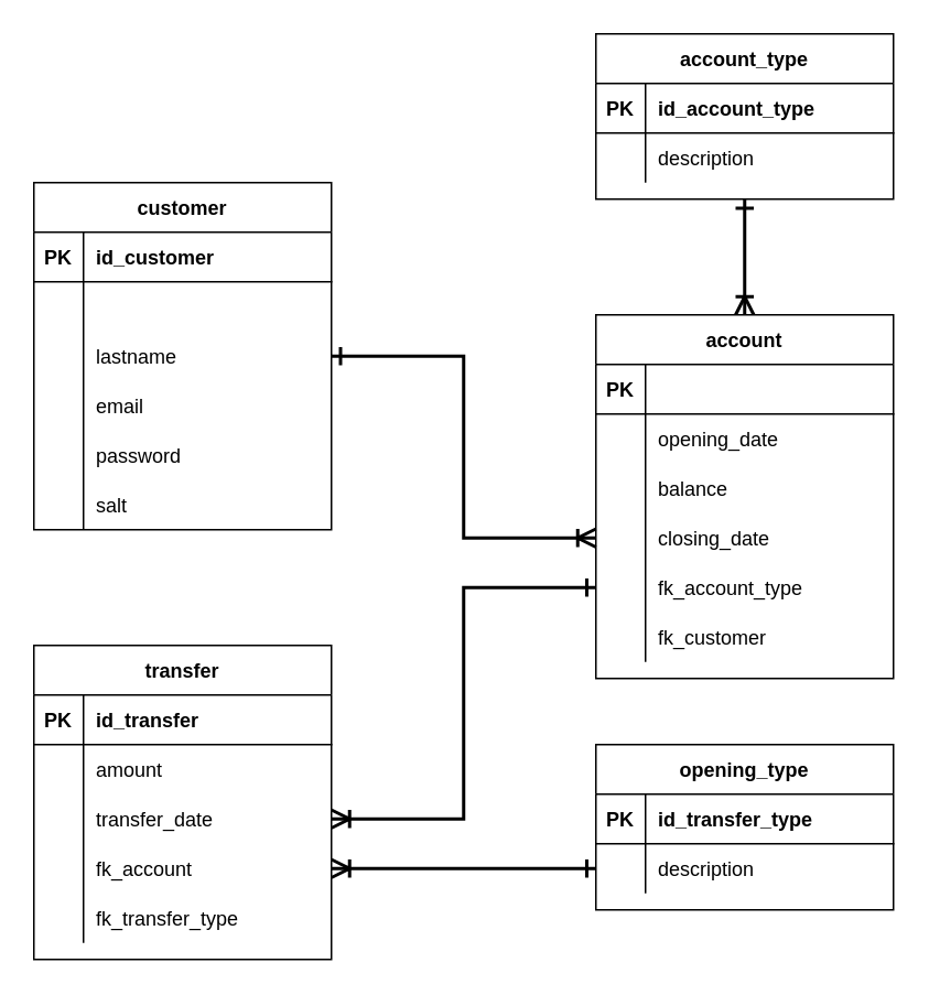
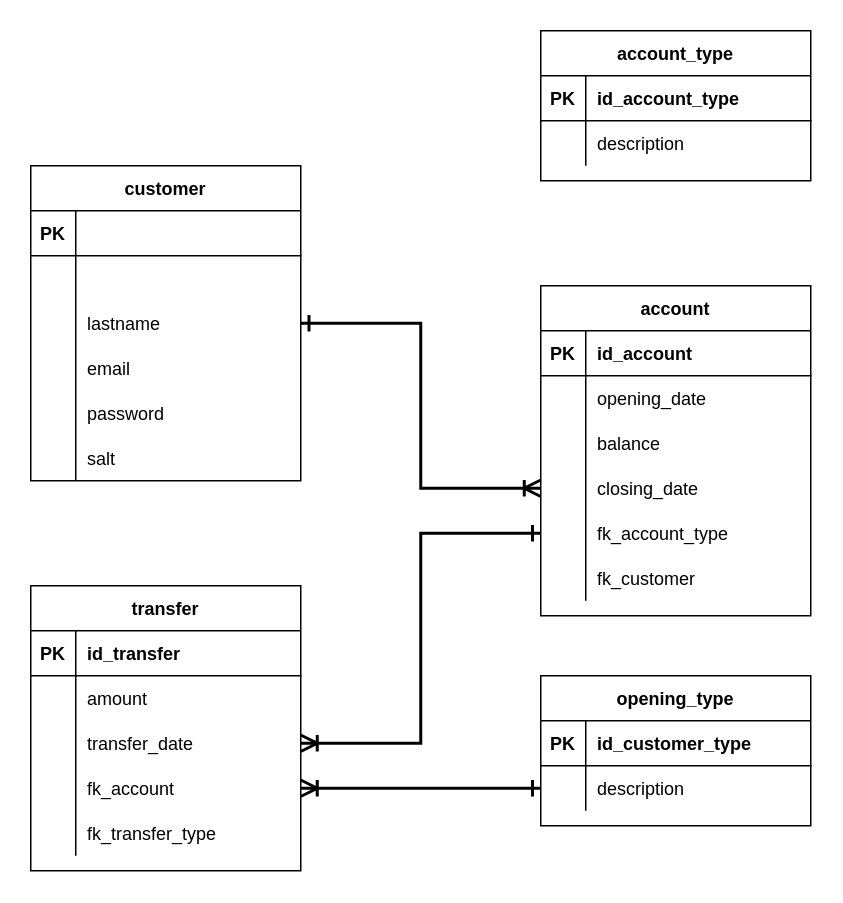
- <mxCell id="5" value="id_customer" style="shape=partialRectangle;connectable=0;fillColor=none;top=0;left=0;bottom=0;right=0;align=left;spacingLeft=6;fontStyle=1;overflow=hidden;" vertex="1" parent="3"><mxGeometry x="30" width="150" height="30" as="geometry"><mxRectangle width="150" height="30" as="alternateBounds" /></mxGeometry></mxCell>
- <mxCell id="20" style="edgeStyle=orthogonalEdgeStyle;rounded=0;jumpSize=6;orthogonalLoop=1;jettySize=auto;html=1;exitX=0.5;exitY=1;exitDx=0;exitDy=0;entryX=0.5;entryY=0;entryDx=0;entryDy=0;startSize=8;endSize=8;strokeWidth=2;startArrow=ERone;startFill=0;endArrow=ERoneToMany;endFill=0;" edge="1" parent="1" source="21" target="28"><mxGeometry relative="1" as="geometry" /></mxCell>
+ <mxCell id="31" value="id_account" style="shape=partialRectangle;connectable=0;fillColor=none;top=0;left=0;bottom=0;right=0;align=left;spacingLeft=6;fontStyle=1;overflow=hidden;rounded=0;" vertex="1" parent="29"><mxGeometry x="30" width="150" height="30" as="geometry"><mxRectangle width="150" height="30" as="alternateBounds" /></mxGeometry></mxCell>
- <mxCell id="66" value="id_transfer_type" style="shape=partialRectangle;connectable=0;fillColor=none;top=0;left=0;bottom=0;right=0;align=left;spacingLeft=6;fontStyle=1;overflow=hidden;rounded=0;" vertex="1" parent="64"><mxGeometry x="30" width="150" height="30" as="geometry"><mxRectangle width="150" height="30" as="alternateBounds" /></mxGeometry></mxCell>
+ <mxCell id="66" value="id_customer_type" style="shape=partialRectangle;connectable=0;fillColor=none;top=0;left=0;bottom=0;right=0;align=left;spacingLeft=6;fontStyle=1;overflow=hidden;rounded=0;" vertex="1" parent="64"><mxGeometry x="30" width="150" height="30" as="geometry"><mxRectangle width="150" height="30" as="alternateBounds" /></mxGeometry></mxCell>
